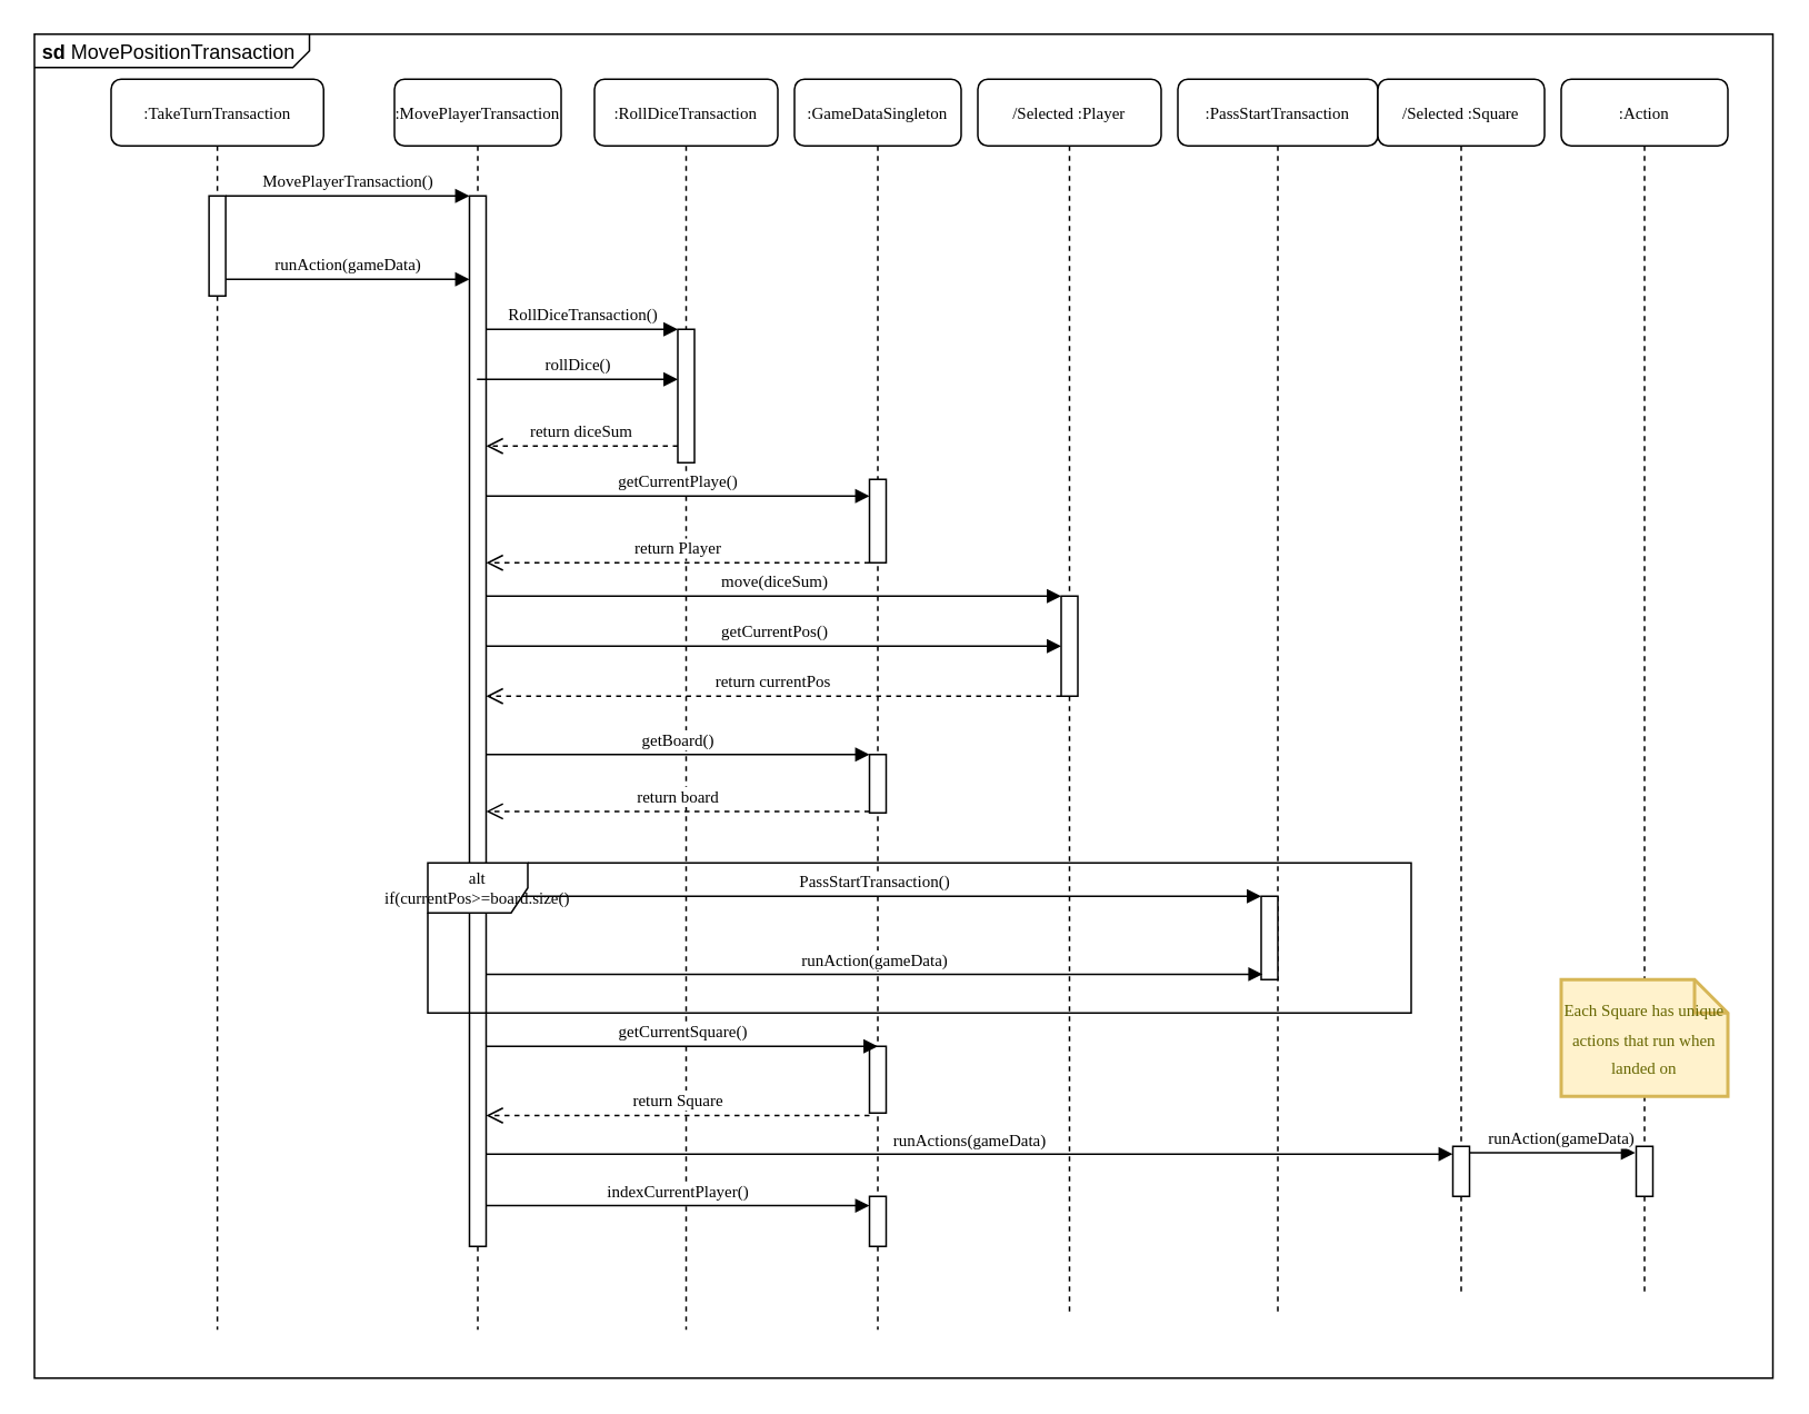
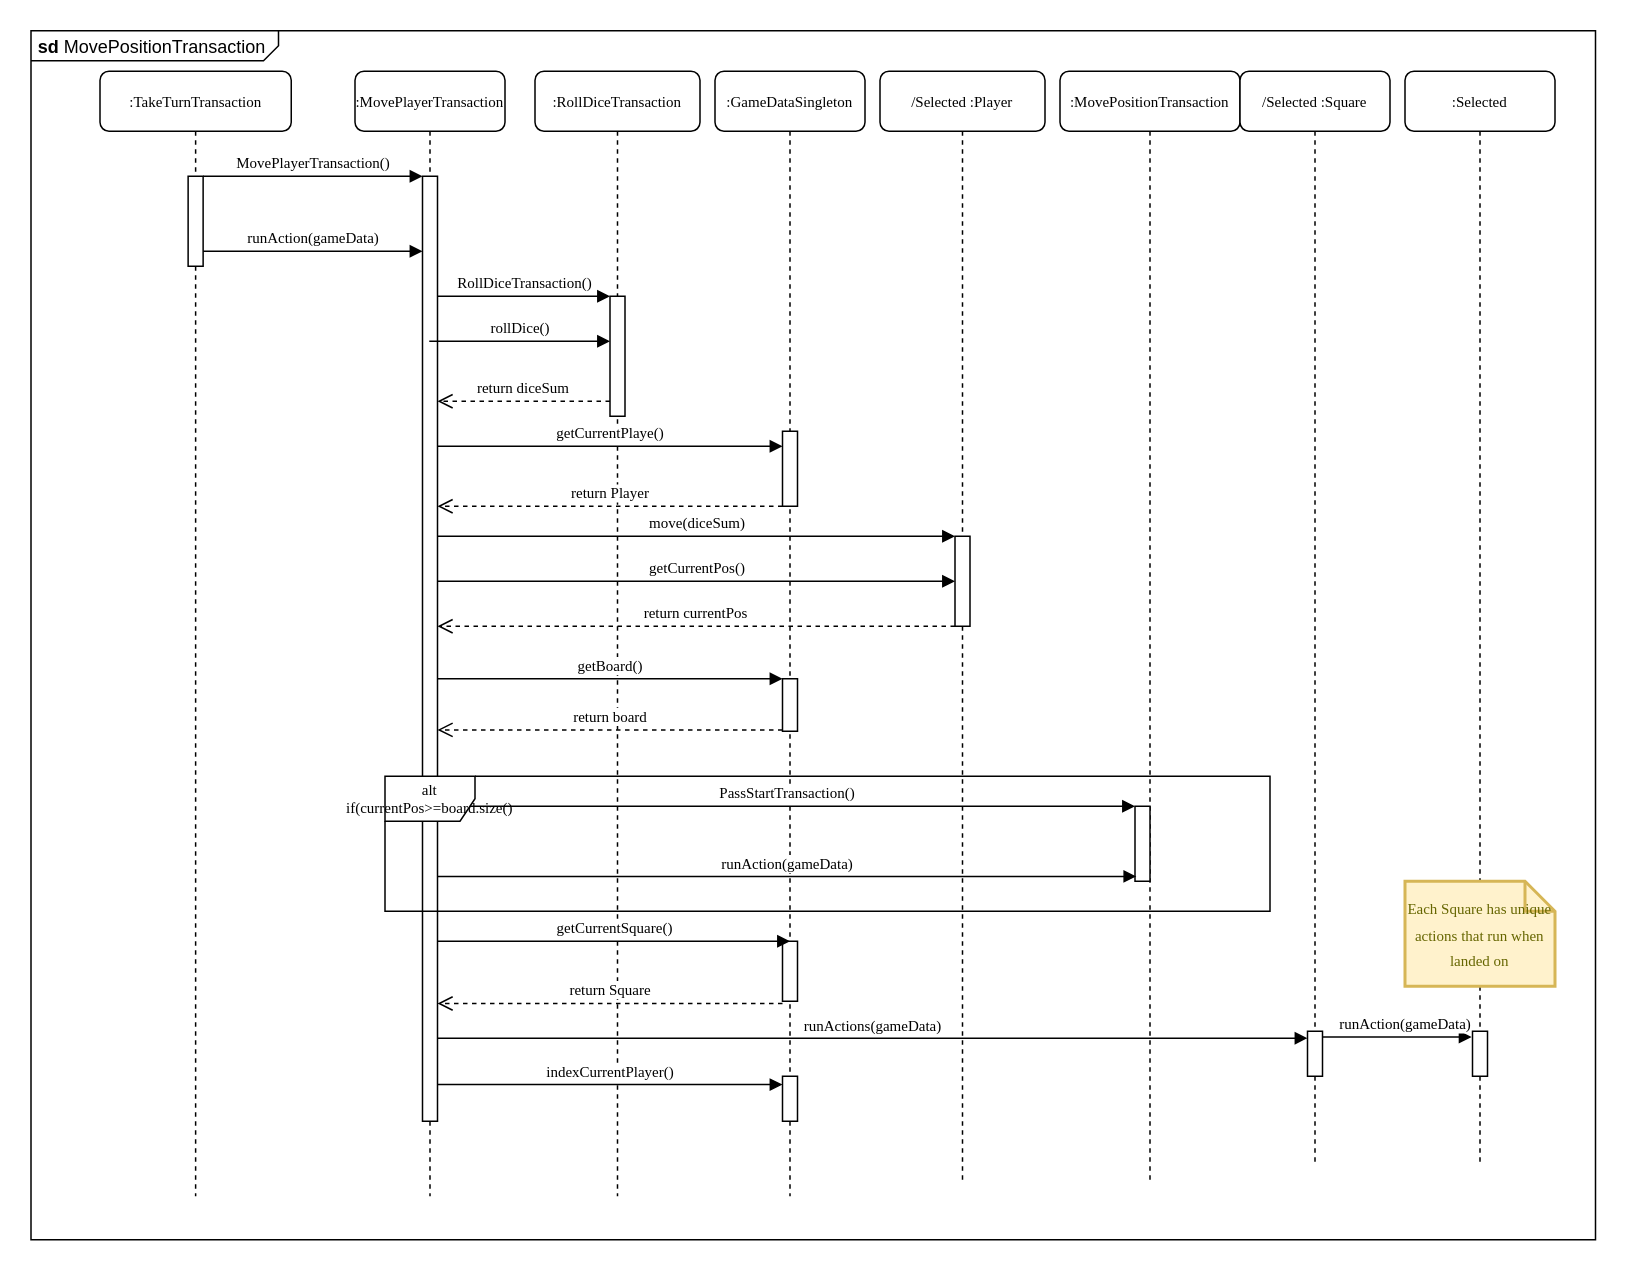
- <mxCell id="14" value=":PassStartTransaction" style="shape=umlLifeline;perimeter=lifelinePerimeter;whiteSpace=wrap;html=1;container=1;collapsible=0;recursiveResize=0;outlineConnect=0;rounded=1;shadow=0;comic=0;labelBackgroundColor=none;strokeWidth=1;fontFamily=Verdana;fontSize=10;align=center;" parent="1" vertex="1"><mxGeometry x="706" y="47" width="120.0" height="740" as="geometry" /></mxCell>
+ <mxCell id="14" value=":MovePositionTransaction" style="shape=umlLifeline;perimeter=lifelinePerimeter;whiteSpace=wrap;html=1;container=1;collapsible=0;recursiveResize=0;outlineConnect=0;rounded=1;shadow=0;comic=0;labelBackgroundColor=none;strokeWidth=1;fontFamily=Verdana;fontSize=10;align=center;" parent="1" vertex="1"><mxGeometry x="706" y="47" width="120.0" height="740" as="geometry" /></mxCell>
- <mxCell id="39" value=":Action" style="shape=umlLifeline;perimeter=lifelinePerimeter;whiteSpace=wrap;html=1;container=1;collapsible=0;recursiveResize=0;outlineConnect=0;rounded=1;shadow=0;comic=0;labelBackgroundColor=none;strokeWidth=1;fontFamily=Verdana;fontSize=10;align=center;" parent="1" vertex="1"><mxGeometry x="936" y="47" width="100" height="730" as="geometry" /></mxCell>
+ <mxCell id="39" value=":Selected" style="shape=umlLifeline;perimeter=lifelinePerimeter;whiteSpace=wrap;html=1;container=1;collapsible=0;recursiveResize=0;outlineConnect=0;rounded=1;shadow=0;comic=0;labelBackgroundColor=none;strokeWidth=1;fontFamily=Verdana;fontSize=10;align=center;" parent="1" vertex="1"><mxGeometry x="936" y="47" width="100" height="730" as="geometry" /></mxCell>
